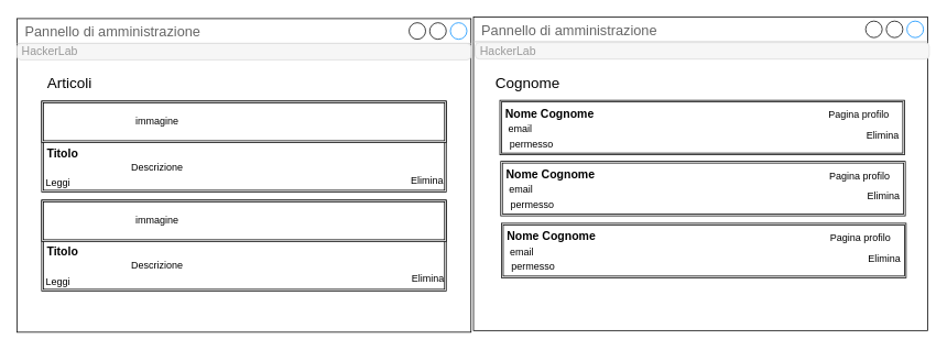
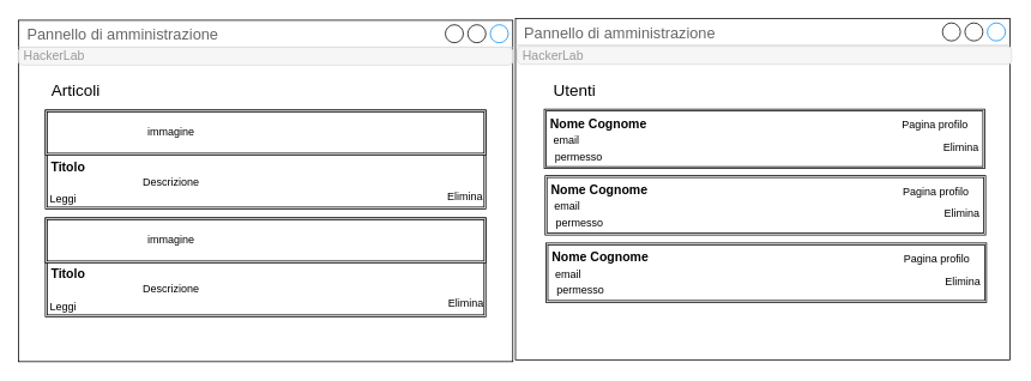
- <mxCell id="25" value="&lt;font style=&quot;font-size: 18px&quot;&gt;Cognome&lt;/font&gt;" style="text;html=1;strokeColor=none;fillColor=none;align=center;verticalAlign=middle;whiteSpace=wrap;rounded=0;" vertex="1" parent="1"><mxGeometry x="584" y="85" width="110" height="30" as="geometry" /></mxCell>
+ <mxCell id="25" value="&lt;font style=&quot;font-size: 18px&quot;&gt;Utenti&lt;/font&gt;" style="text;html=1;strokeColor=none;fillColor=none;align=center;verticalAlign=middle;whiteSpace=wrap;rounded=0;" vertex="1" parent="1"><mxGeometry x="584" y="85" width="110" height="30" as="geometry" /></mxCell>
